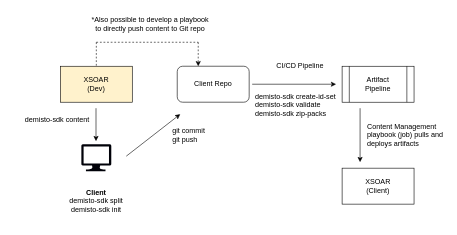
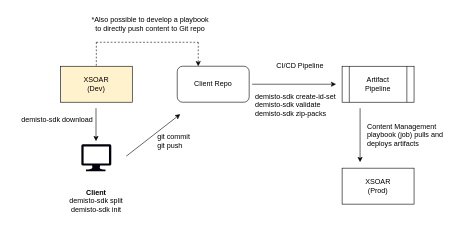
- <mxCell id="4" value="demisto-sdk content" style="text;html=1;strokeColor=none;fillColor=none;align=center;verticalAlign=middle;whiteSpace=wrap;rounded=0;" vertex="1" parent="1"><mxGeometry x="20" y="190" width="150" height="20" as="geometry" /></mxCell>
+ <mxCell id="4" value="demisto-sdk download" style="text;html=1;strokeColor=none;fillColor=none;align=center;verticalAlign=middle;whiteSpace=wrap;rounded=0;" vertex="1" parent="1"><mxGeometry x="20" y="190" width="150" height="20" as="geometry" /></mxCell>
- <mxCell id="10" value="git commit&lt;br&gt;git push" style="text;html=1;strokeColor=none;fillColor=none;align=left;verticalAlign=middle;whiteSpace=wrap;rounded=0;" vertex="1" parent="1"><mxGeometry x="285" y="210" width="80" height="30" as="geometry" /></mxCell>
+ <mxCell id="10" value="git commit&lt;br&gt;git push" style="text;html=1;strokeColor=none;fillColor=none;align=left;verticalAlign=middle;whiteSpace=wrap;rounded=0;" vertex="1" parent="1"><mxGeometry x="260" y="220" width="80" height="30" as="geometry" /></mxCell>
- <mxCell id="14" value="XSOAR&lt;br&gt;(Client)" style="rounded=0;whiteSpace=wrap;html=1;fillColor=default;" vertex="1" parent="1"><mxGeometry x="570" y="280" width="120" height="60" as="geometry" /></mxCell>
+ <mxCell id="14" value="XSOAR&lt;br&gt;(Prod)" style="rounded=0;whiteSpace=wrap;html=1;fillColor=default;" vertex="1" parent="1"><mxGeometry x="570" y="280" width="120" height="60" as="geometry" /></mxCell>
